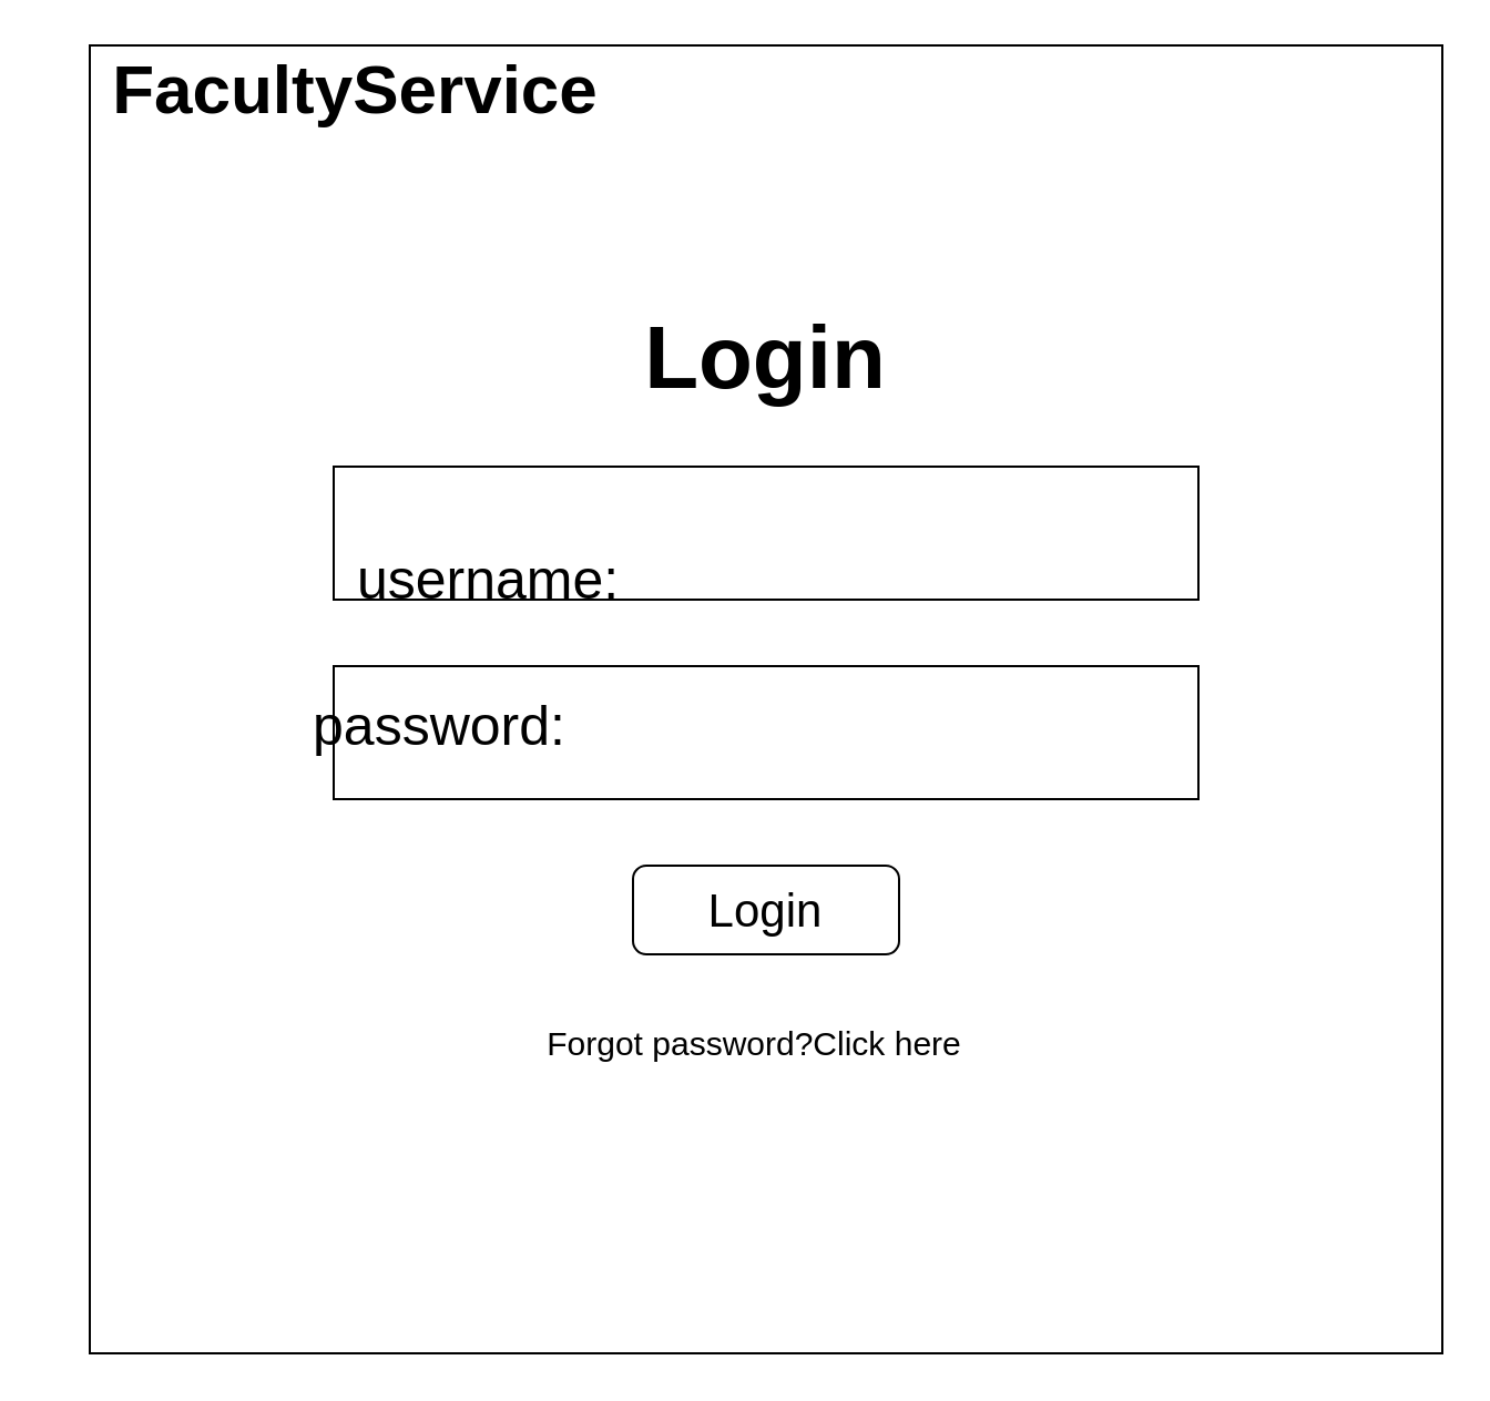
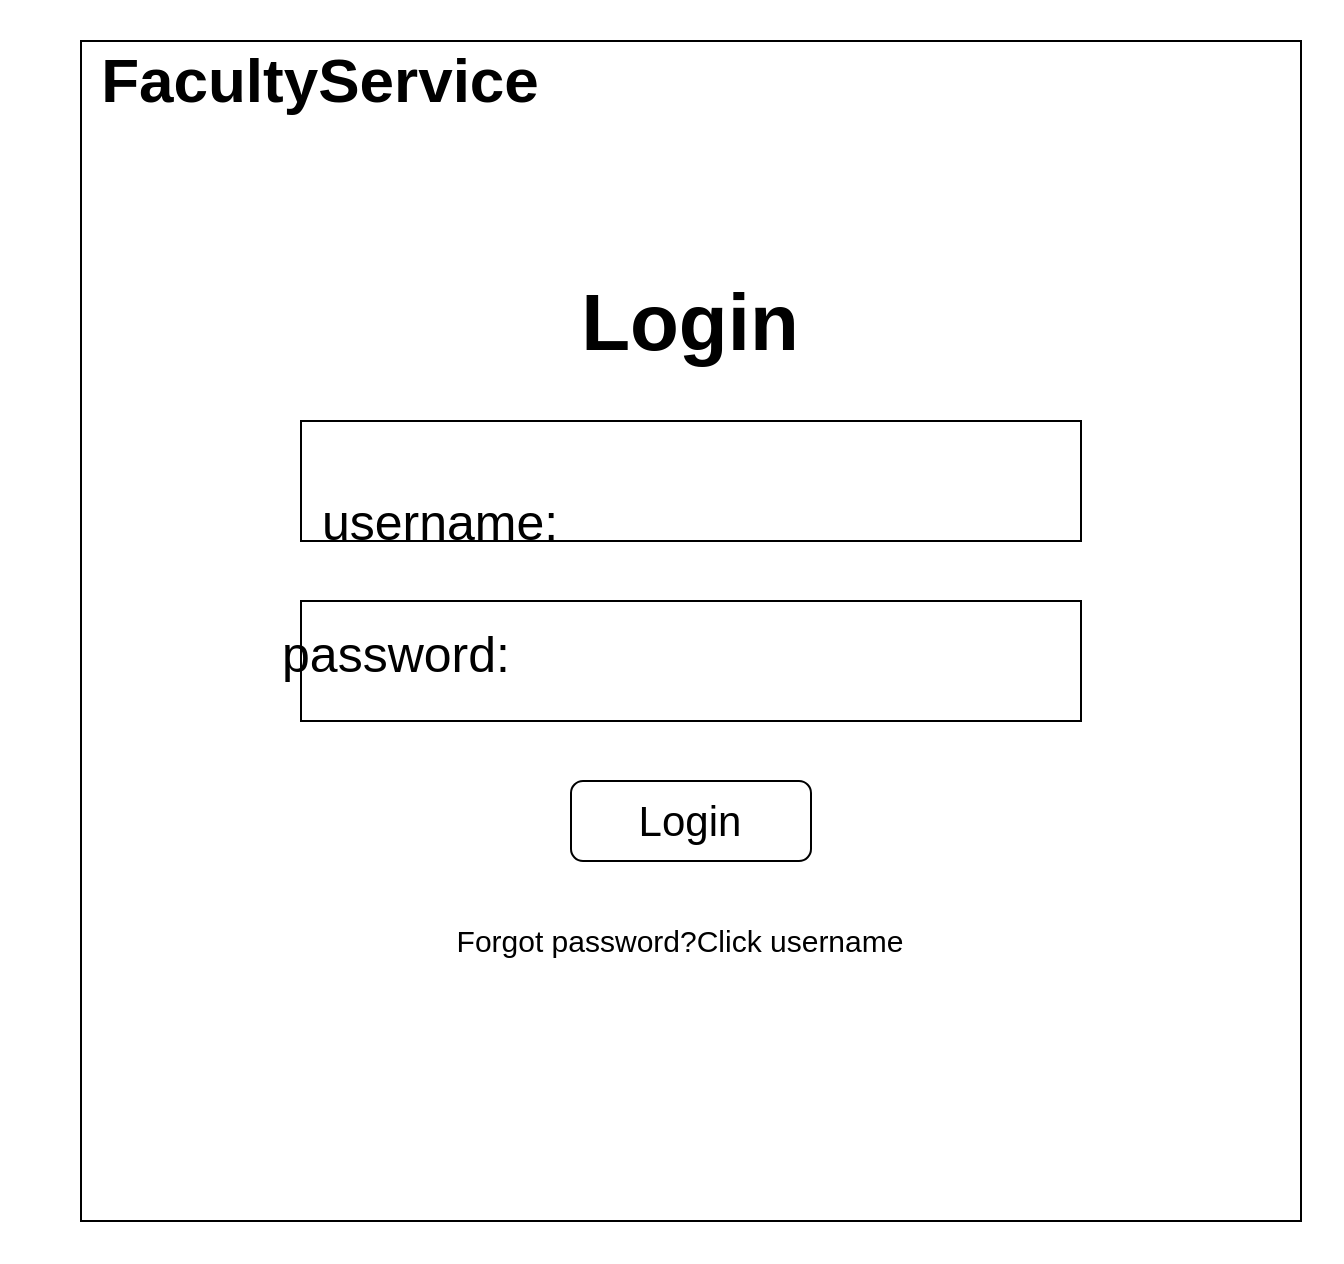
- <mxCell id="11" value="Forgot password?Click here" style="text;html=1;strokeColor=none;fillColor=none;align=center;verticalAlign=middle;whiteSpace=wrap;rounded=0;fontSize=15;" vertex="1" parent="1"><mxGeometry x="180" y="460" width="320" height="20" as="geometry" /></mxCell>
+ <mxCell id="11" value="Forgot password?Click username" style="text;html=1;strokeColor=none;fillColor=none;align=center;verticalAlign=middle;whiteSpace=wrap;rounded=0;fontSize=15;" vertex="1" parent="1"><mxGeometry x="180" y="460" width="320" height="20" as="geometry" /></mxCell>
